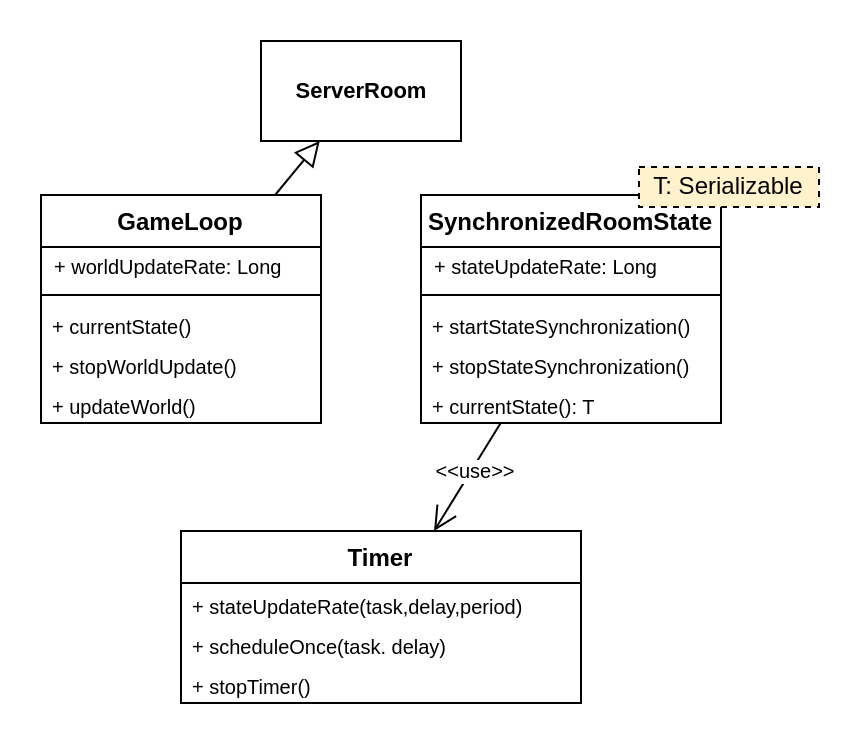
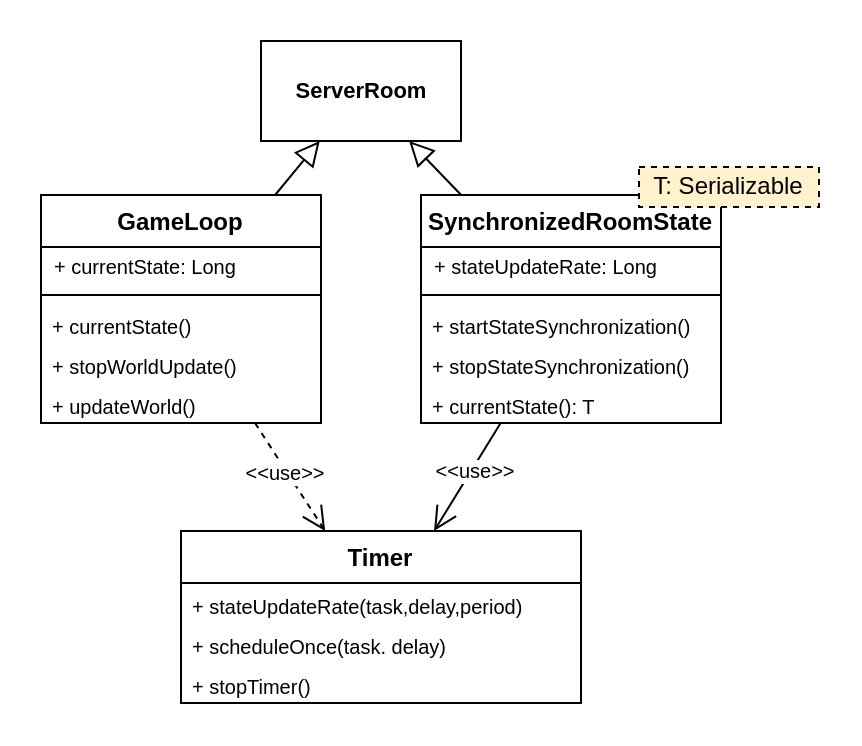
+ <mxCell id="3" style="edgeStyle=none;rounded=0;orthogonalLoop=1;jettySize=auto;html=1;startArrow=none;startFill=0;startSize=12;endArrow=block;endFill=0;endSize=10;strokeColor=#000000;fontSize=10;" edge="1" parent="1" source="15" target="2"><mxGeometry relative="1" as="geometry"><mxPoint x="151.801" y="95" as="sourcePoint" /></mxGeometry></mxCell>
- <mxCell id="10" value="+ worldUpdateRate: Long" style="text;strokeColor=none;fillColor=none;align=left;verticalAlign=middle;spacingLeft=5;spacingRight=4;overflow=hidden;rotatable=0;points=[[0,0.5],[1,0.5]];portConstraint=eastwest;spacing=2;fontSize=10;" vertex="1" parent="9"><mxGeometry y="26" width="140" height="20" as="geometry" /></mxCell>
+ <mxCell id="10" value="+ currentState: Long" style="text;strokeColor=none;fillColor=none;align=left;verticalAlign=middle;spacingLeft=5;spacingRight=4;overflow=hidden;rotatable=0;points=[[0,0.5],[1,0.5]];portConstraint=eastwest;spacing=2;fontSize=10;" vertex="1" parent="9"><mxGeometry y="26" width="140" height="20" as="geometry" /></mxCell>
+ <mxCell id="5" style="edgeStyle=none;rounded=0;orthogonalLoop=1;jettySize=auto;html=1;dashed=1;startArrow=none;startFill=0;startSize=12;endArrow=open;endFill=0;endSize=10;strokeColor=#000000;fontSize=10;" edge="1" parent="1" source="9" target="21"><mxGeometry relative="1" as="geometry"><mxPoint x="218.581" y="295" as="targetPoint" /></mxGeometry></mxCell>
+ <mxCell id="6" value="&amp;lt;&amp;lt;use&amp;gt;&amp;gt;" style="edgeLabel;html=1;align=center;verticalAlign=middle;resizable=0;points=[];fontSize=10;" vertex="1" connectable="0" parent="5"><mxGeometry x="-0.133" y="-1" relative="1" as="geometry"><mxPoint as="offset" /></mxGeometry></mxCell>
